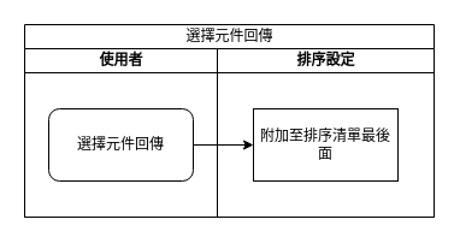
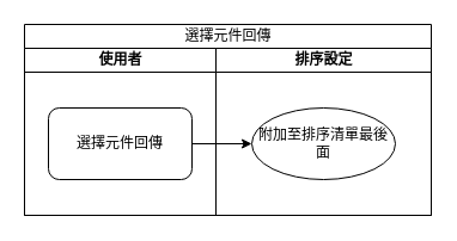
- <mxCell id="14" value="附加至排序清單最後面" style="rounded=1;whiteSpace=wrap;html=1;arcSize=0;" vertex="1" parent="13"><mxGeometry x="30" y="50" width="120" height="60" as="geometry" /></mxCell>
+ <mxCell id="14" value="附加至排序清單最後面" style="ellipse;whiteSpace=wrap;html=1;arcSize=0;" vertex="1" parent="13"><mxGeometry x="30" y="50" width="120" height="60" as="geometry" /></mxCell>
